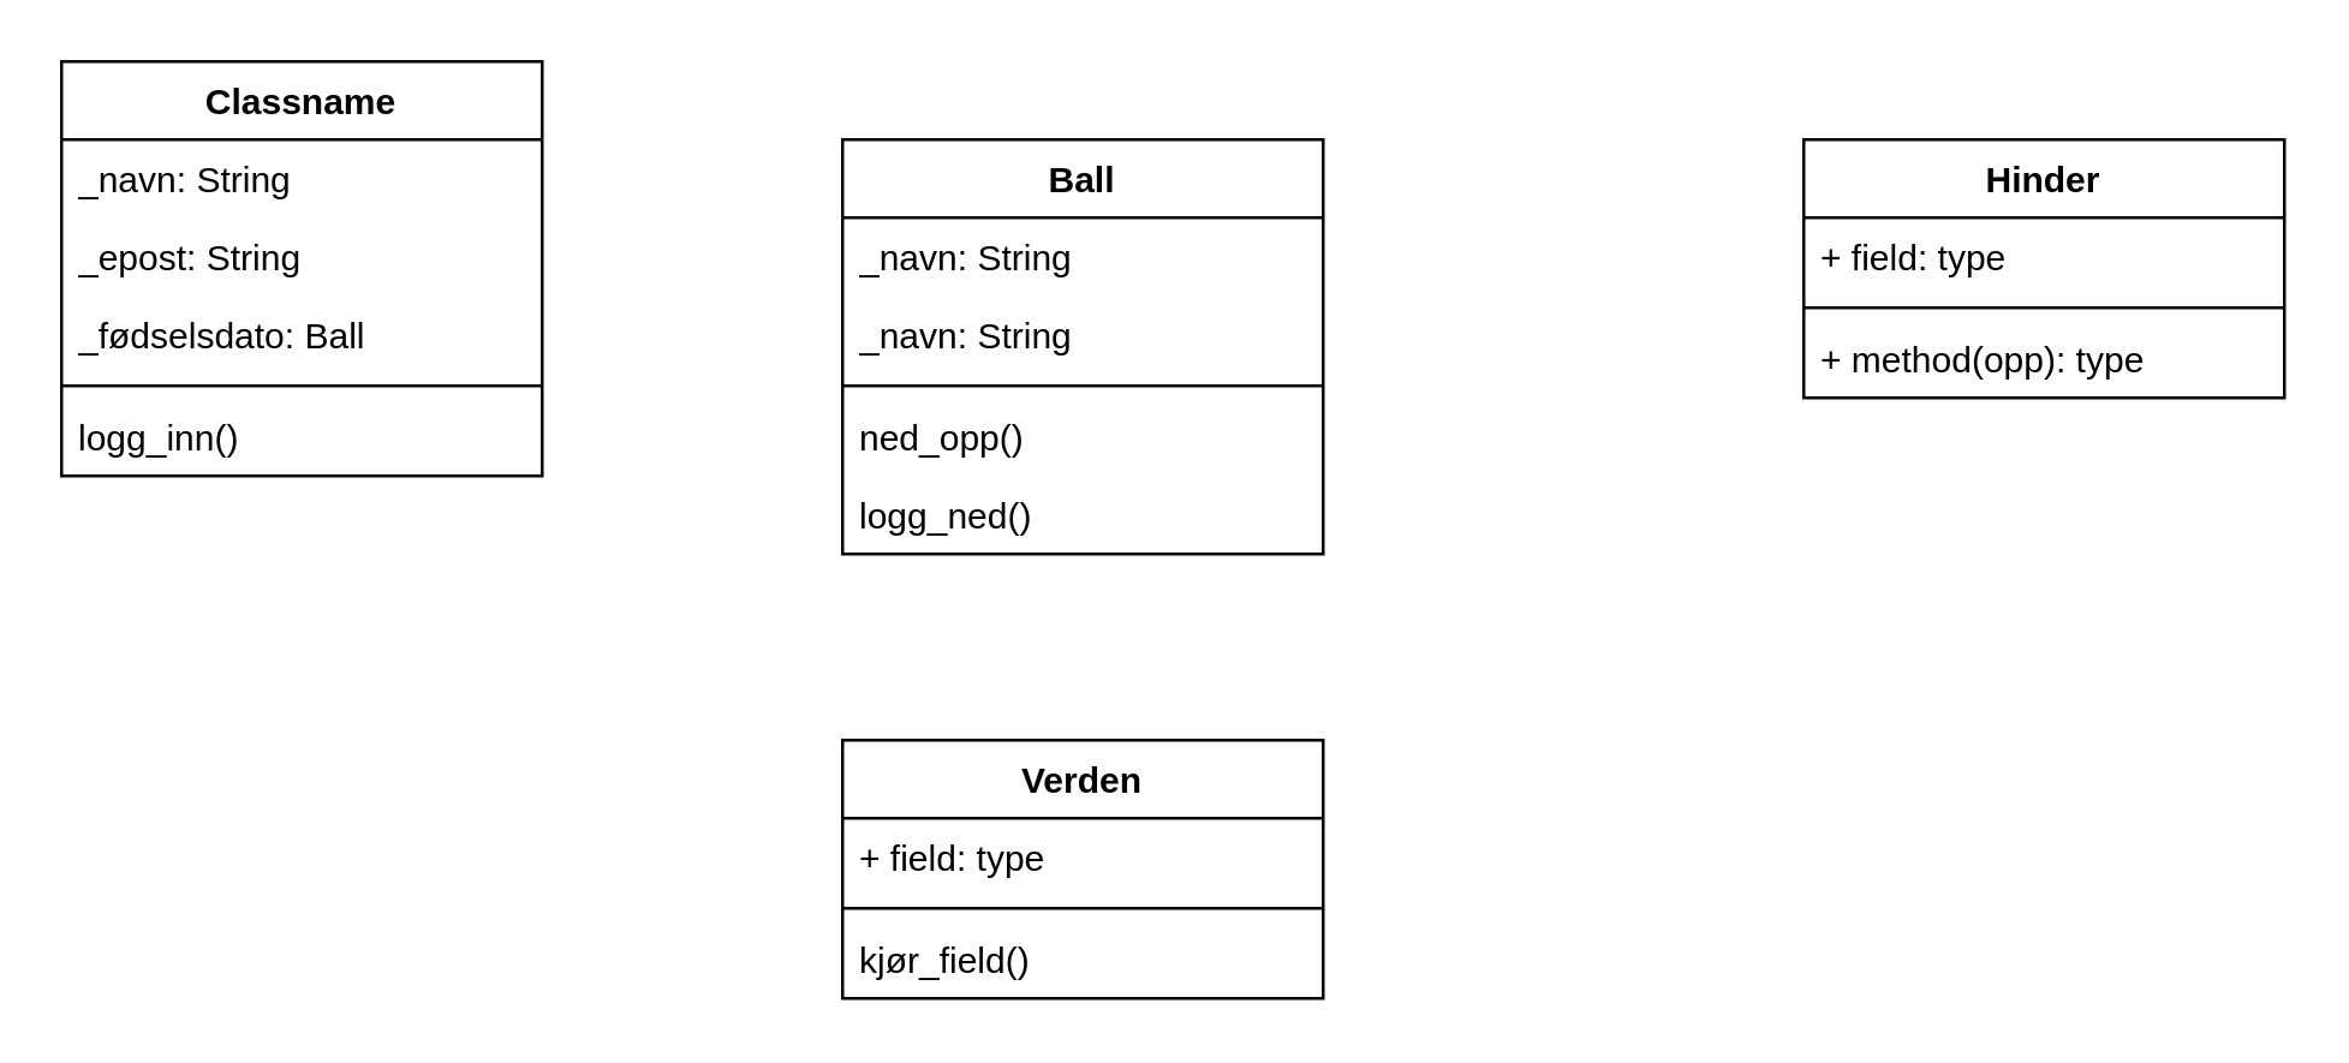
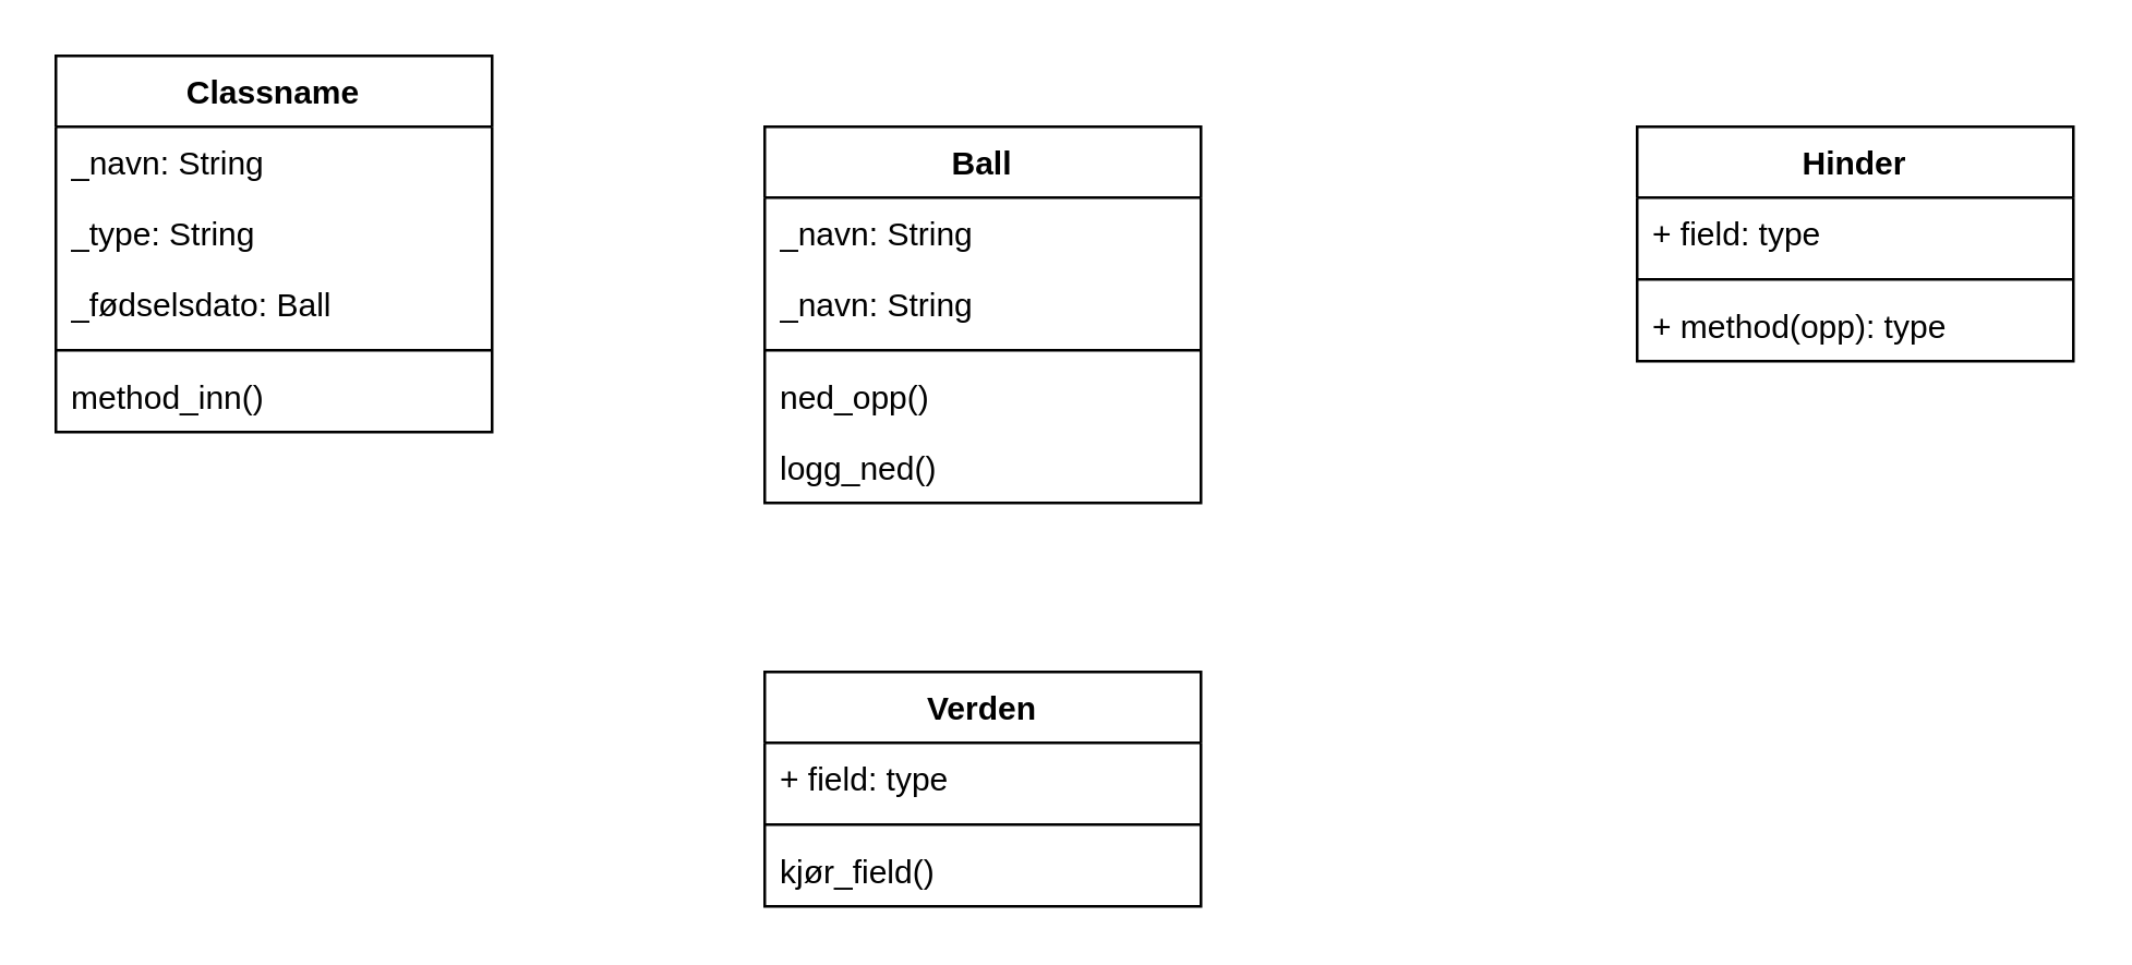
- <mxCell id="4" value="_epost: String" style="text;strokeColor=none;fillColor=none;align=left;verticalAlign=top;spacingLeft=4;spacingRight=4;overflow=hidden;rotatable=0;points=[[0,0.5],[1,0.5]];portConstraint=eastwest;whiteSpace=wrap;html=1;" parent="2" vertex="1"><mxGeometry y="52" width="160" height="26" as="geometry" /></mxCell>
+ <mxCell id="4" value="_type: String" style="text;strokeColor=none;fillColor=none;align=left;verticalAlign=top;spacingLeft=4;spacingRight=4;overflow=hidden;rotatable=0;points=[[0,0.5],[1,0.5]];portConstraint=eastwest;whiteSpace=wrap;html=1;" parent="2" vertex="1"><mxGeometry y="52" width="160" height="26" as="geometry" /></mxCell>
- <mxCell id="7" value="logg_inn()" style="text;strokeColor=none;fillColor=none;align=left;verticalAlign=top;spacingLeft=4;spacingRight=4;overflow=hidden;rotatable=0;points=[[0,0.5],[1,0.5]];portConstraint=eastwest;whiteSpace=wrap;html=1;" parent="2" vertex="1"><mxGeometry y="112" width="160" height="26" as="geometry" /></mxCell>
+ <mxCell id="7" value="method_inn()" style="text;strokeColor=none;fillColor=none;align=left;verticalAlign=top;spacingLeft=4;spacingRight=4;overflow=hidden;rotatable=0;points=[[0,0.5],[1,0.5]];portConstraint=eastwest;whiteSpace=wrap;html=1;" parent="2" vertex="1"><mxGeometry y="112" width="160" height="26" as="geometry" /></mxCell>
